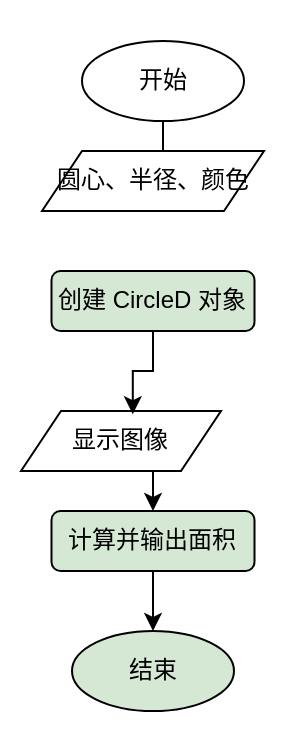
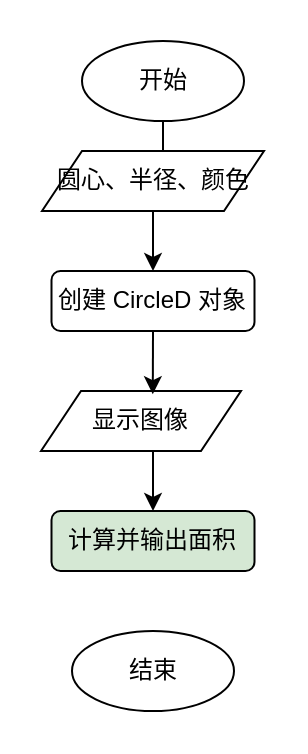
+ <mxCell id="5" style="edgeStyle=orthogonalEdgeStyle;rounded=0;orthogonalLoop=1;jettySize=auto;html=1;exitX=0.5;exitY=1;exitDx=0;exitDy=0;entryX=0.5;entryY=0;entryDx=0;entryDy=0;" edge="1" parent="1" source="6" target="7"><mxGeometry relative="1" as="geometry" /></mxCell>
- <mxCell id="7" value="&lt;span style=&quot;text-align: start;&quot;&gt;&lt;font style=&quot;font-size: 12px;&quot;&gt;创建 CircleD 对象&lt;/font&gt;&lt;/span&gt;" style="rounded=1;whiteSpace=wrap;html=1;fillColor=#d5e8d4;" vertex="1" parent="1"><mxGeometry x="25.25" y="135" width="101.5" height="30" as="geometry" /></mxCell>
+ <mxCell id="7" value="&lt;span style=&quot;text-align: start;&quot;&gt;&lt;font style=&quot;font-size: 12px;&quot;&gt;创建 CircleD 对象&lt;/font&gt;&lt;/span&gt;" style="rounded=1;whiteSpace=wrap;html=1;" vertex="1" parent="1"><mxGeometry x="25.25" y="135" width="101.5" height="30" as="geometry" /></mxCell>
- <mxCell id="9" value="显示图像" style="shape=parallelogram;perimeter=parallelogramPerimeter;whiteSpace=wrap;html=1;fixedSize=1;" vertex="1" parent="1"><mxGeometry x="10" y="205" width="100" height="30" as="geometry" /></mxCell>
+ <mxCell id="9" value="显示图像" style="shape=parallelogram;perimeter=parallelogramPerimeter;whiteSpace=wrap;html=1;fixedSize=1;" vertex="1" parent="1"><mxGeometry x="20" y="195" width="100" height="30" as="geometry" /></mxCell>
- <mxCell id="11" style="edgeStyle=orthogonalEdgeStyle;rounded=0;orthogonalLoop=1;jettySize=auto;html=1;exitX=0.5;exitY=1;exitDx=0;exitDy=0;entryX=0.5;entryY=0;entryDx=0;entryDy=0;" edge="1" parent="1" source="12" target="4"><mxGeometry relative="1" as="geometry" /></mxCell>
- <mxCell id="4" value="结束" style="ellipse;whiteSpace=wrap;html=1;fillColor=#d5e8d4;" vertex="1" parent="1"><mxGeometry x="35.5" y="315" width="81" height="40" as="geometry" /></mxCell>
+ <mxCell id="4" value="结束" style="ellipse;whiteSpace=wrap;html=1;" vertex="1" parent="1"><mxGeometry x="35.5" y="315" width="81" height="40" as="geometry" /></mxCell>
